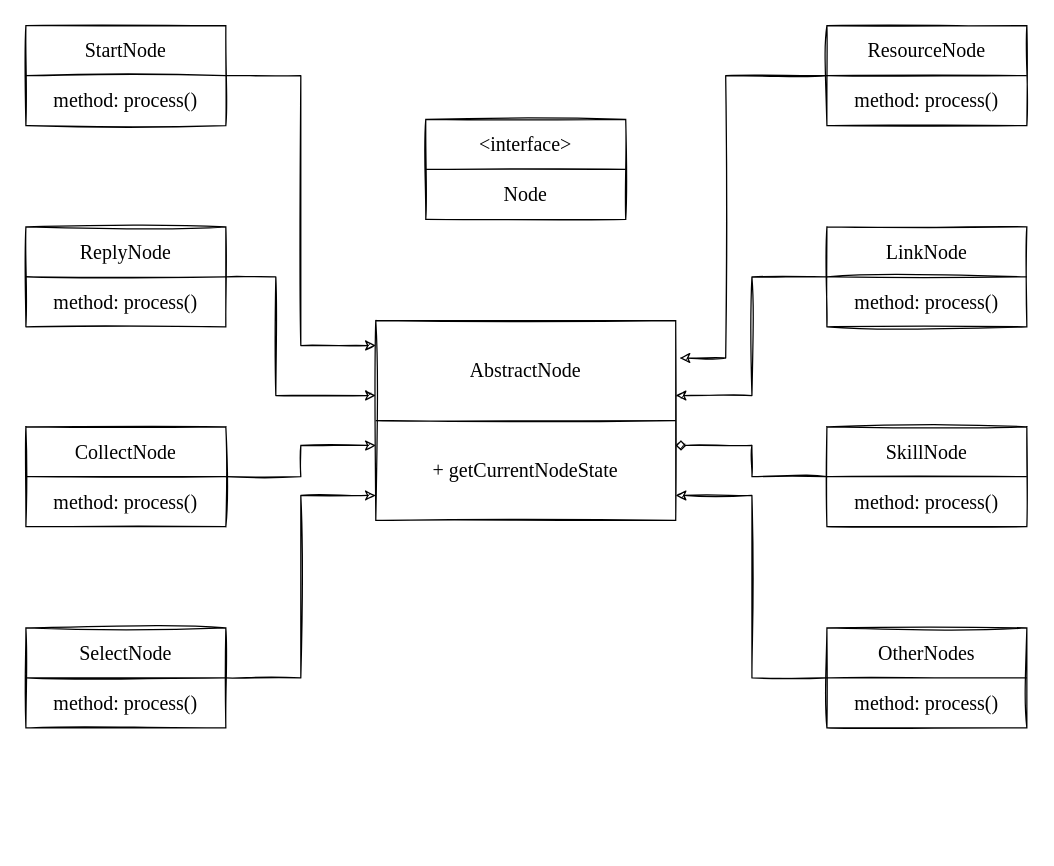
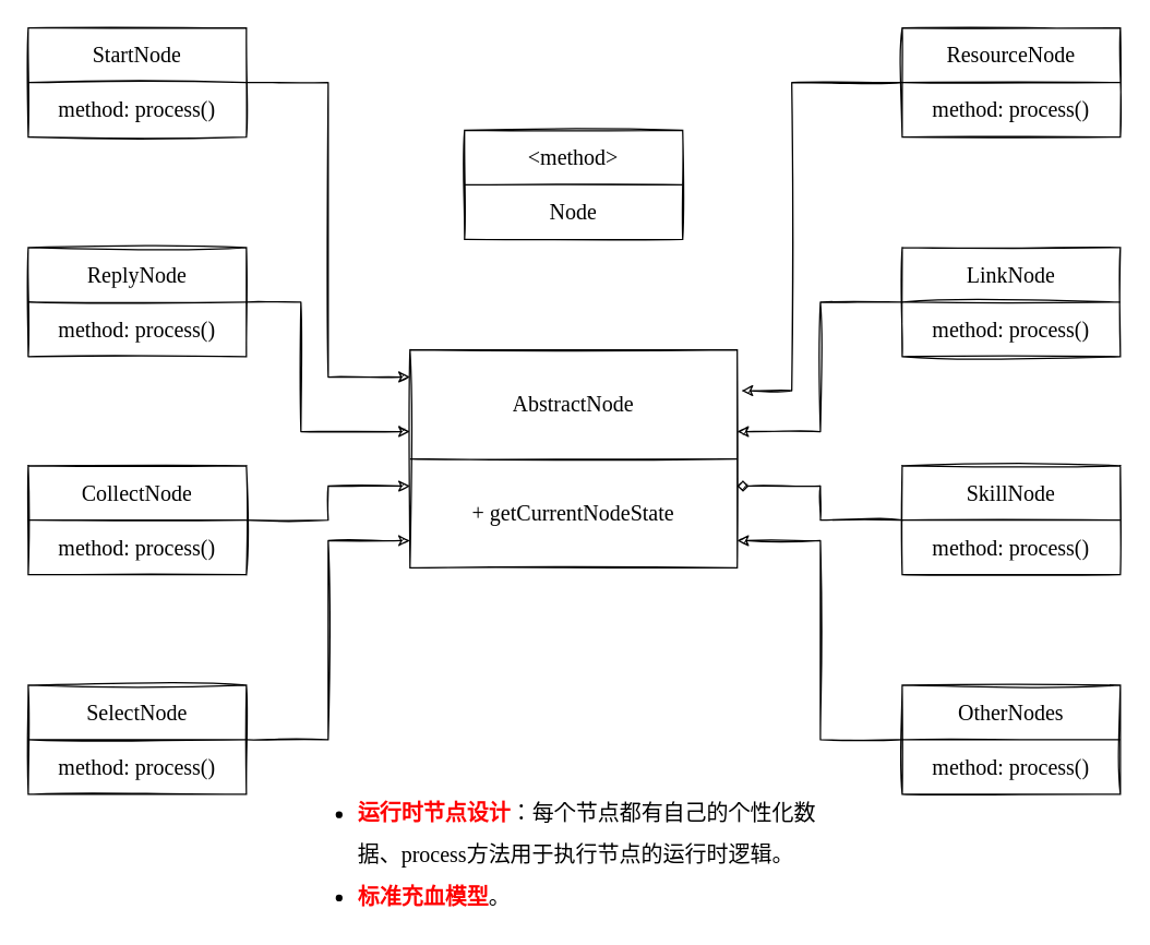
- <mxCell id="49" value="&amp;lt;interface&amp;gt;" style="shape=partialRectangle;html=1;whiteSpace=wrap;connectable=1;overflow=hidden;fillColor=none;top=0;left=0;bottom=0;right=0;pointerEvents=1;sketch=1;fontSize=16;fontFamily=Comic Sans MS;movable=1;resizable=1;rotatable=1;deletable=1;editable=1;" vertex="1" parent="48"><mxGeometry width="160" height="40" as="geometry"><mxRectangle width="160" height="40" as="alternateBounds" /></mxGeometry></mxCell>
+ <mxCell id="49" value="&amp;lt;method&amp;gt;" style="shape=partialRectangle;html=1;whiteSpace=wrap;connectable=1;overflow=hidden;fillColor=none;top=0;left=0;bottom=0;right=0;pointerEvents=1;sketch=1;fontSize=16;fontFamily=Comic Sans MS;movable=1;resizable=1;rotatable=1;deletable=1;editable=1;" vertex="1" parent="48"><mxGeometry width="160" height="40" as="geometry"><mxRectangle width="160" height="40" as="alternateBounds" /></mxGeometry></mxCell>
+ <mxCell id="60" value="&lt;div style=&quot;line-height: 190%;&quot;&gt;&lt;ul&gt;&lt;li&gt;&lt;b&gt;&lt;font color=&quot;#ff0000&quot;&gt;运行时节点设计&lt;/font&gt;&lt;/b&gt;：每个节点都有自己的个性化数据、process方法用于执行节点的运行时逻辑。&lt;/li&gt;&lt;li&gt;&lt;b&gt;&lt;font color=&quot;#ff0000&quot;&gt;标准充血模型&lt;/font&gt;&lt;/b&gt;。&lt;/li&gt;&lt;/ul&gt;&lt;/div&gt;" style="text;html=1;strokeColor=none;fillColor=none;align=left;verticalAlign=middle;whiteSpace=wrap;rounded=0;sketch=1;fontFamily=Comic Sans MS;fontSize=16;" vertex="1" parent="1"><mxGeometry x="220" y="582" width="400" height="89" as="geometry" /></mxCell>
